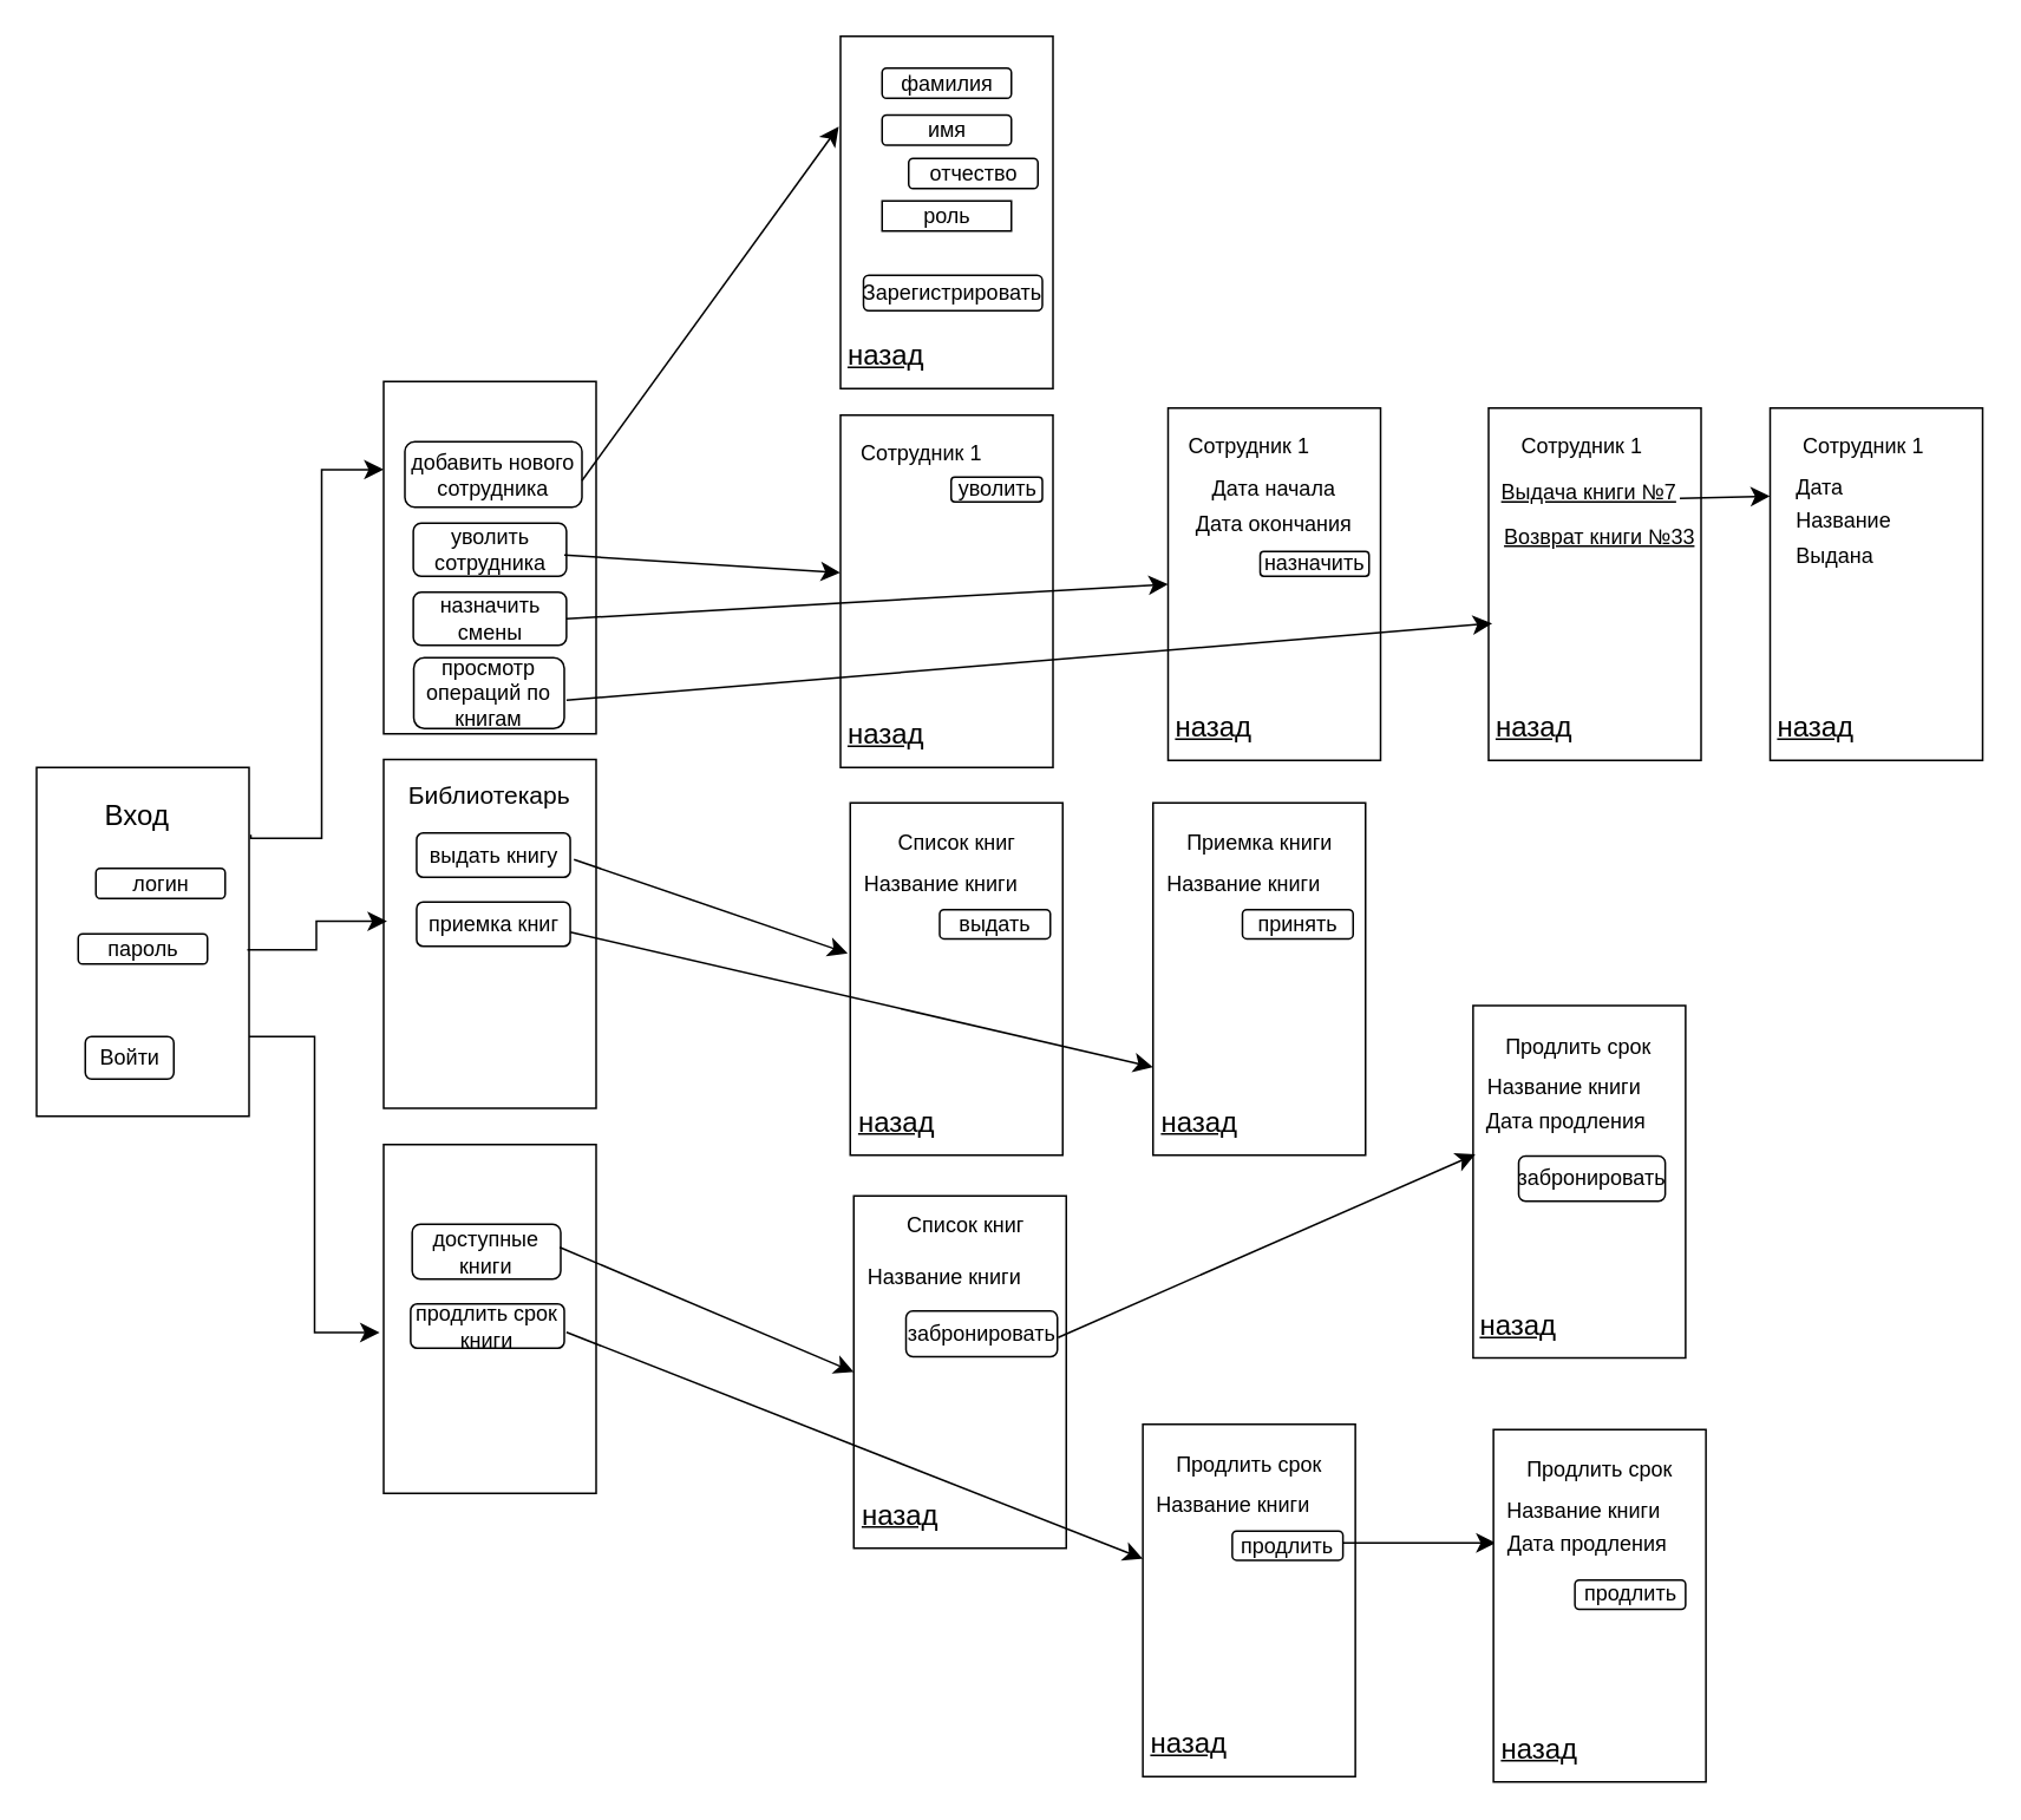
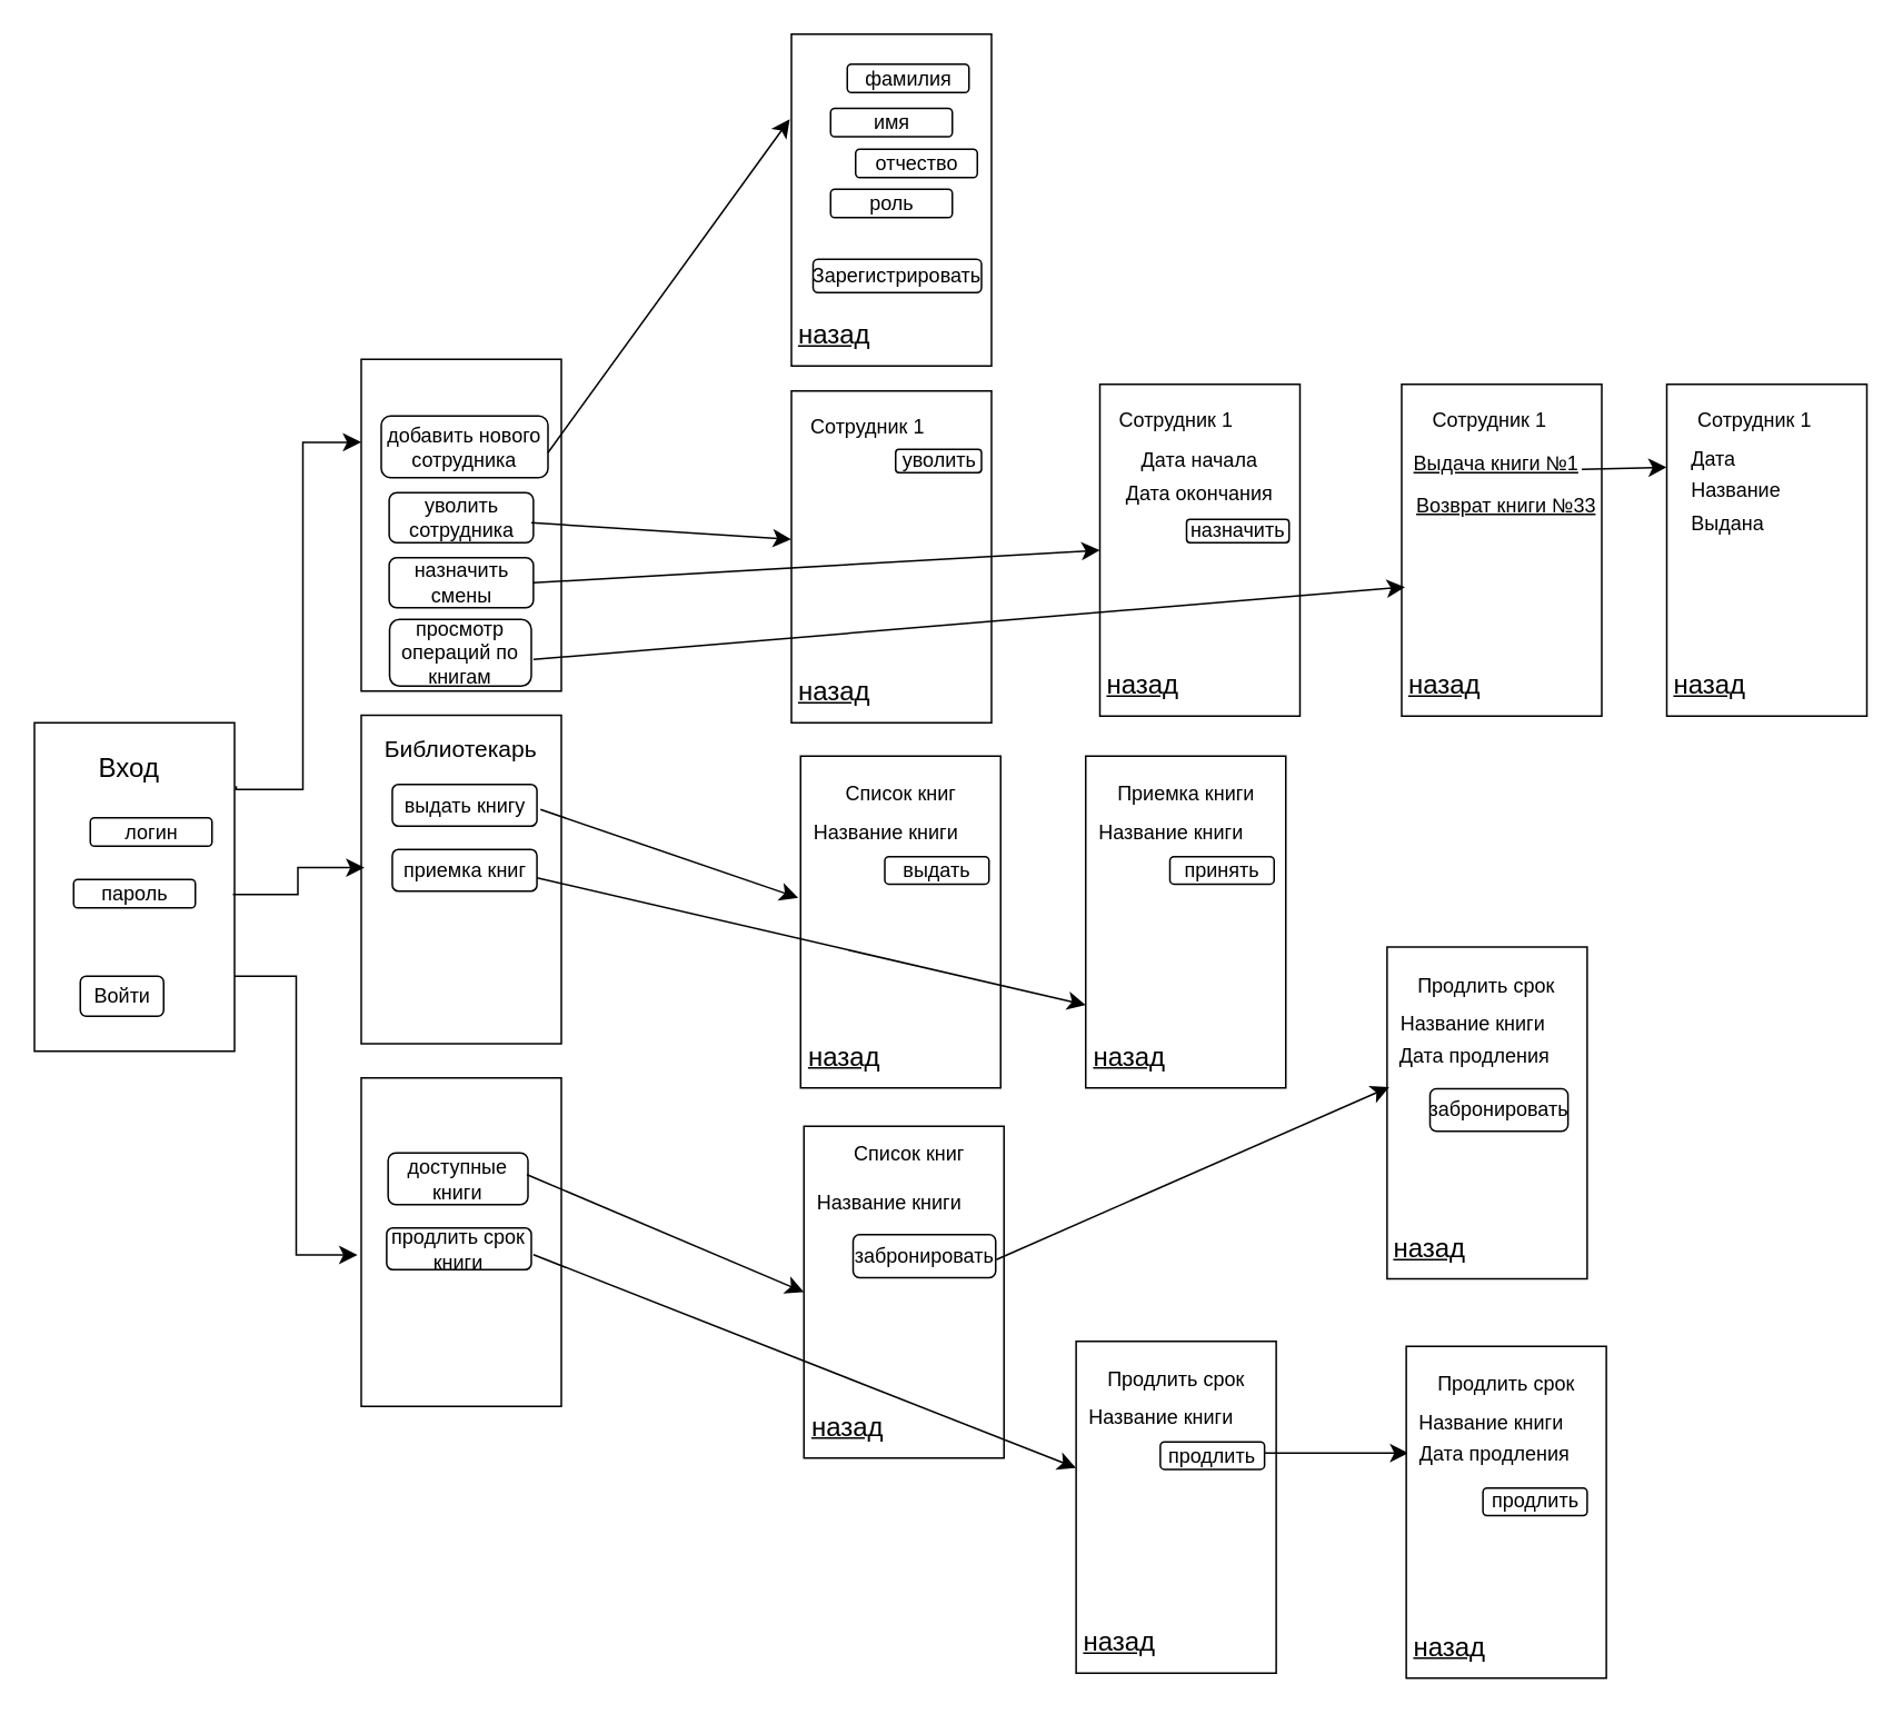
- <mxCell id="25" value="фамилия" style="rounded=1;whiteSpace=wrap;html=1;" vertex="1" parent="1"><mxGeometry x="497.5" y="38" width="73" height="17" as="geometry" /></mxCell>
+ <mxCell id="25" value="фамилия" style="rounded=1;whiteSpace=wrap;html=1;" vertex="1" parent="1"><mxGeometry x="507.5" y="38" width="73" height="17" as="geometry" /></mxCell>
- <mxCell id="28" value="роль" style="whiteSpace=wrap;html=1;rounded=0;" vertex="1" parent="1"><mxGeometry x="497.5" y="113" width="73" height="17" as="geometry" /></mxCell>
+ <mxCell id="28" value="роль" style="rounded=1;whiteSpace=wrap;html=1;" vertex="1" parent="1"><mxGeometry x="497.5" y="113" width="73" height="17" as="geometry" /></mxCell>
- <mxCell id="45" value="&lt;span style=&quot;font-size: 12px;&quot;&gt;&lt;u&gt;Выдача книги №7&lt;/u&gt;&lt;/span&gt;" style="text;html=1;align=center;verticalAlign=middle;whiteSpace=wrap;rounded=0;fontSize=16;" vertex="1" parent="1"><mxGeometry x="840" y="261" width="114" height="30" as="geometry" /></mxCell>
+ <mxCell id="45" value="&lt;span style=&quot;font-size: 12px;&quot;&gt;&lt;u&gt;Выдача книги №1&lt;/u&gt;&lt;/span&gt;" style="text;html=1;align=center;verticalAlign=middle;whiteSpace=wrap;rounded=0;fontSize=16;" vertex="1" parent="1"><mxGeometry x="840" y="261" width="114" height="30" as="geometry" /></mxCell>
